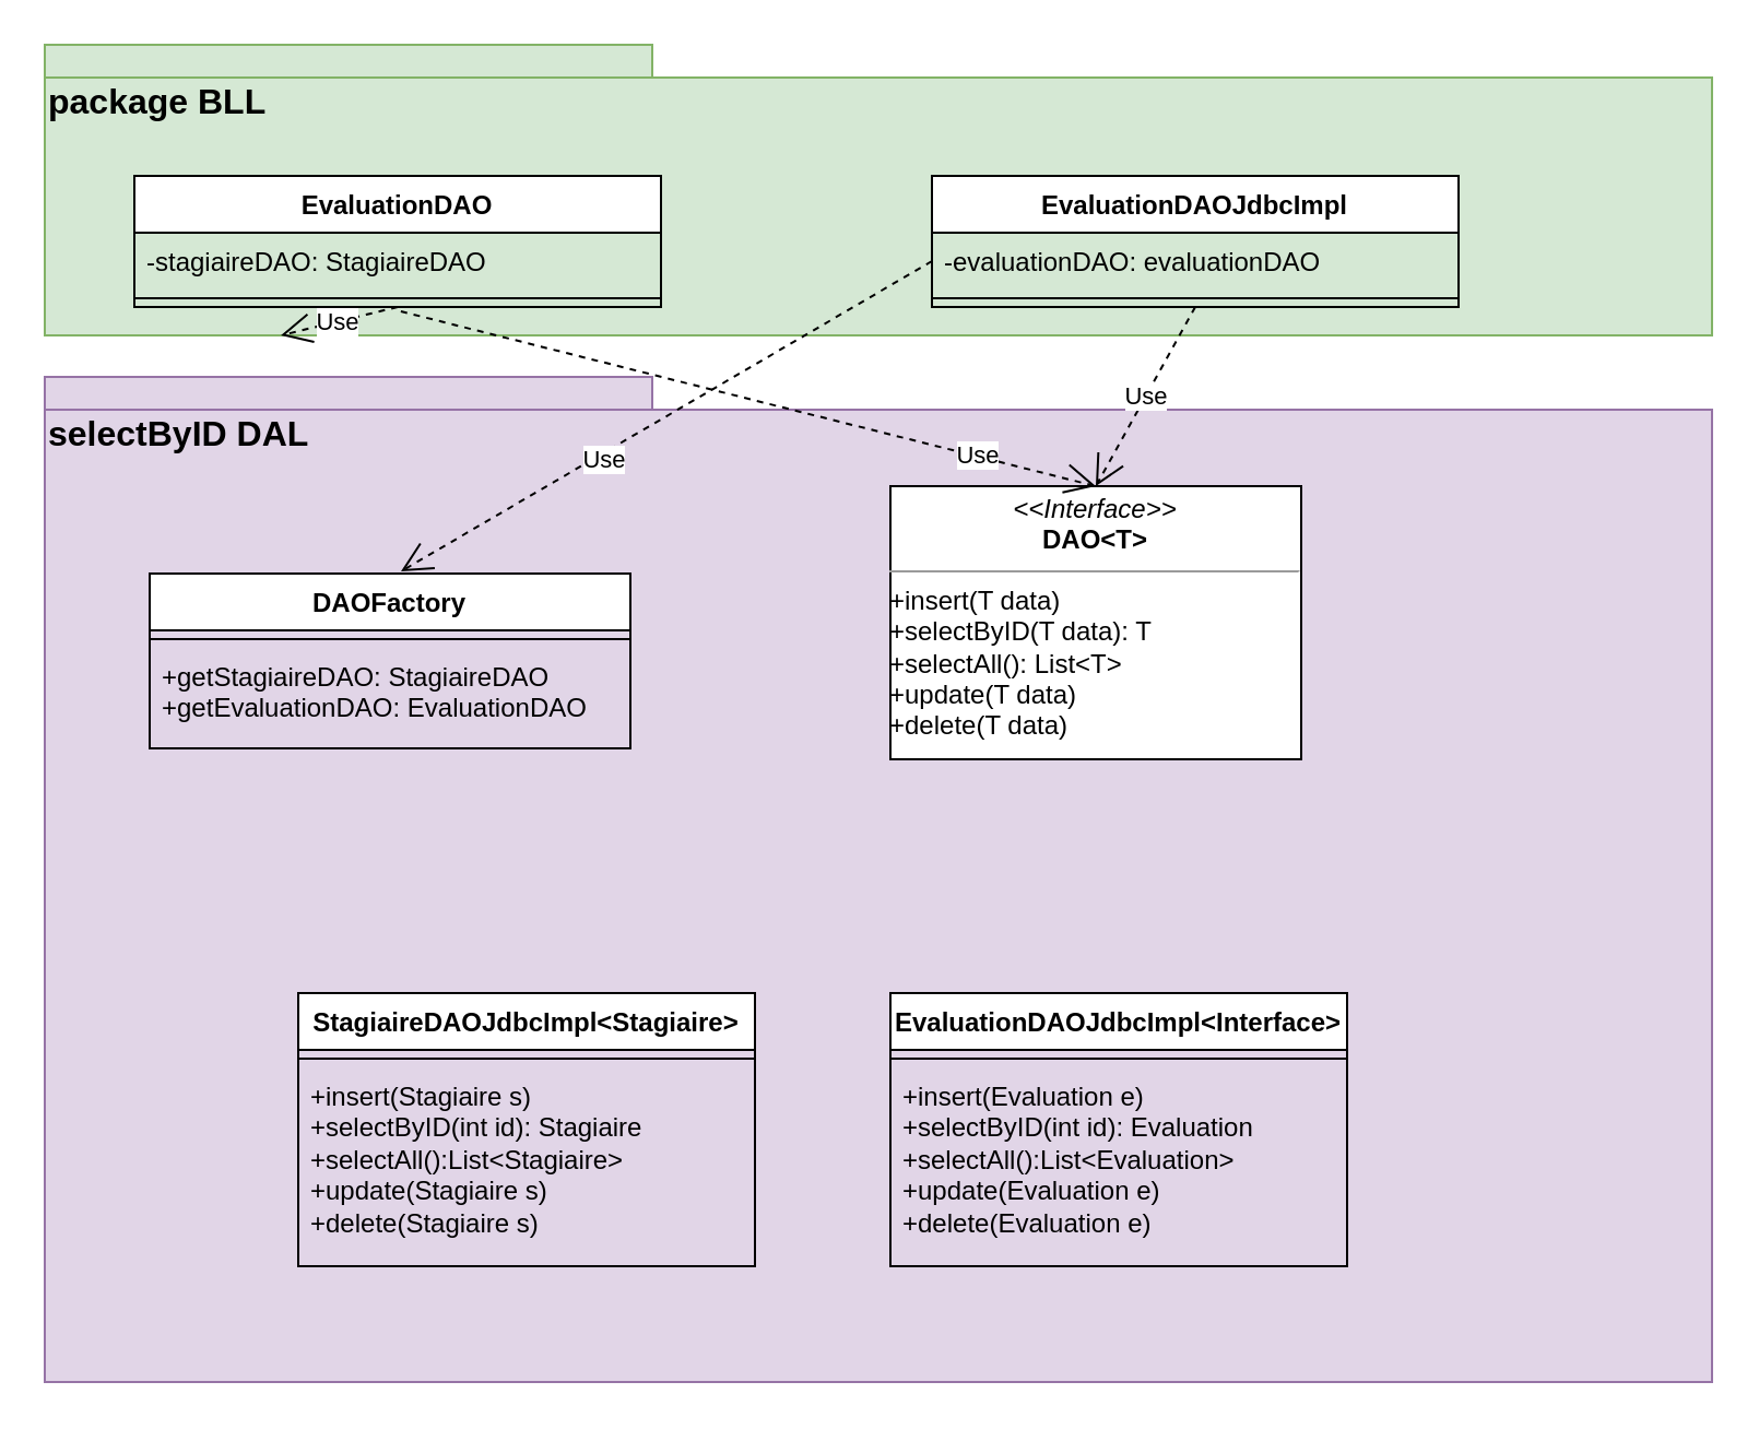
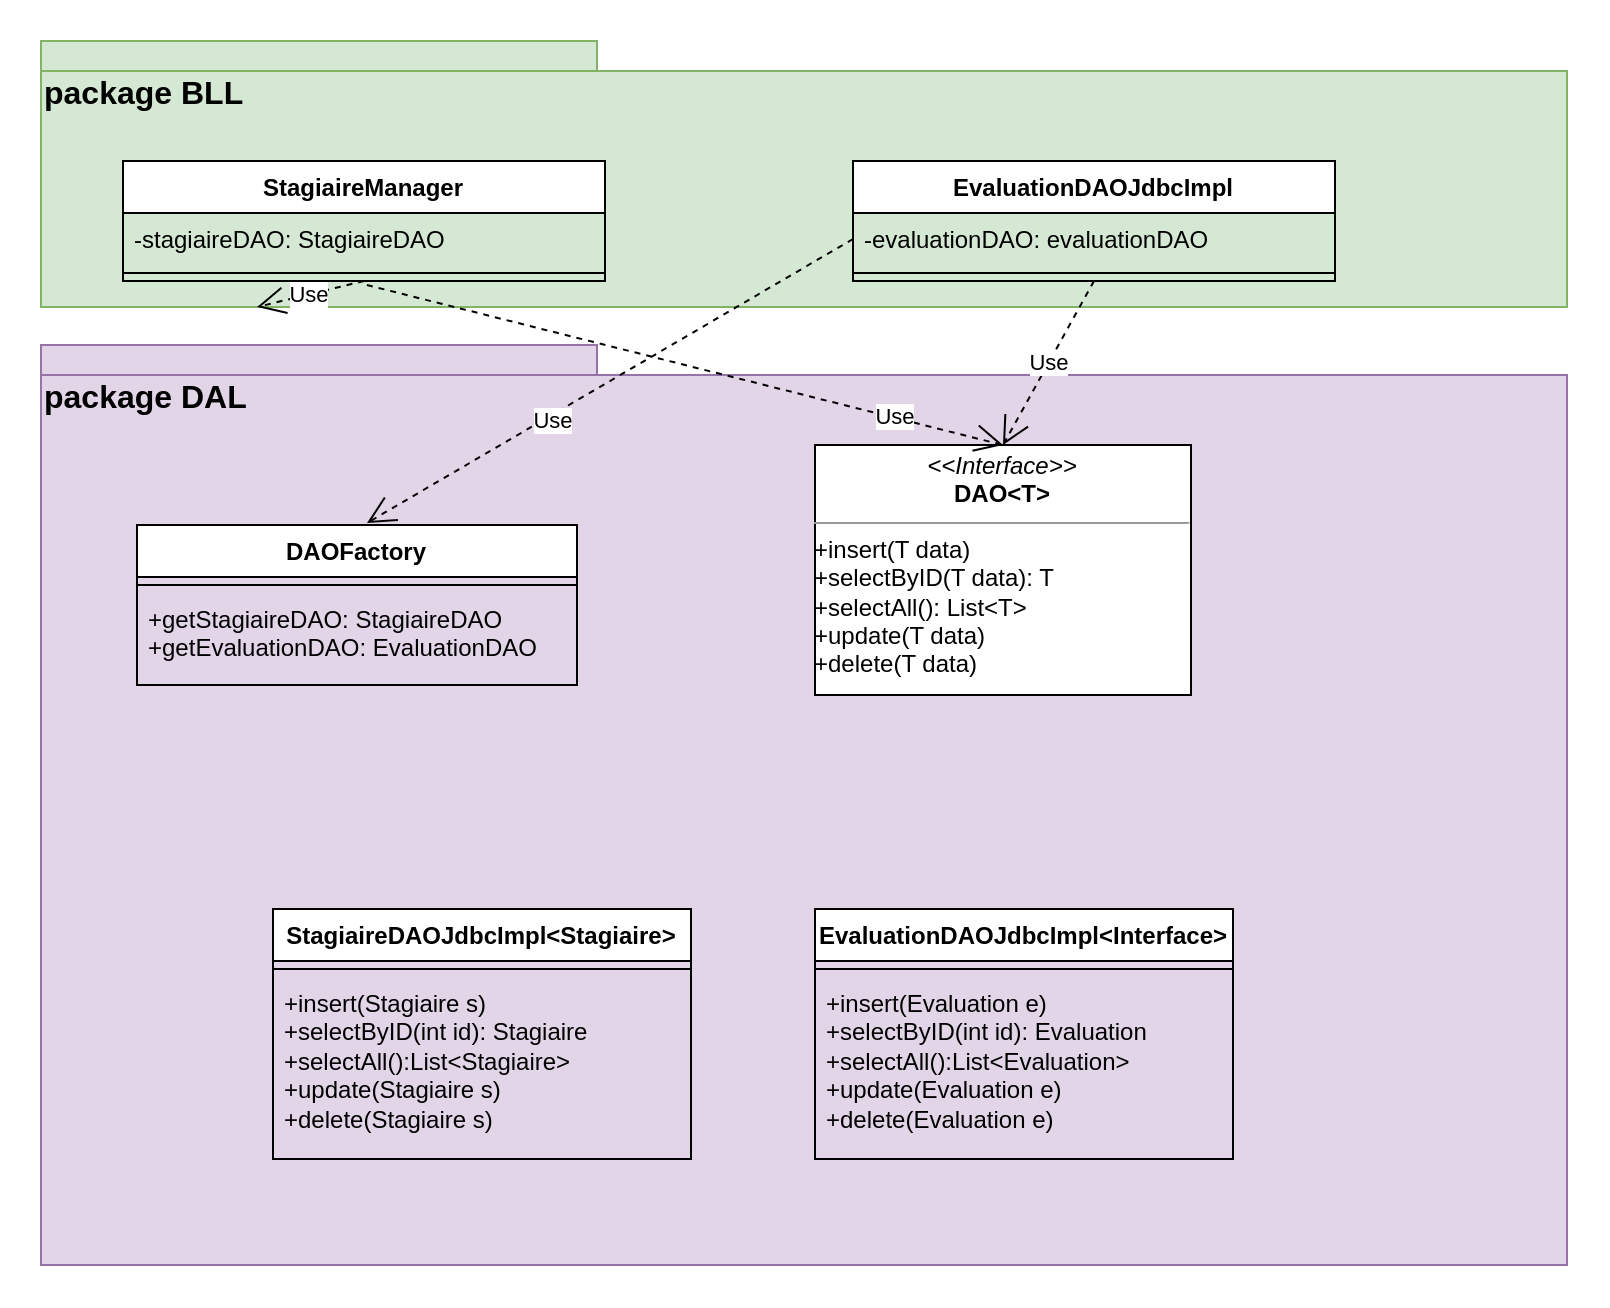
- <mxCell id="3" value="EvaluationDAO" style="swimlane;fontStyle=1;align=center;verticalAlign=top;childLayout=stackLayout;horizontal=1;startSize=26;horizontalStack=0;resizeParent=1;resizeParentMax=0;resizeLast=0;collapsible=1;marginBottom=0;whiteSpace=wrap;html=1;" vertex="1" parent="1"><mxGeometry x="61" y="80" width="241" height="60" as="geometry" /></mxCell>
+ <mxCell id="3" value="StagiaireManager" style="swimlane;fontStyle=1;align=center;verticalAlign=top;childLayout=stackLayout;horizontal=1;startSize=26;horizontalStack=0;resizeParent=1;resizeParentMax=0;resizeLast=0;collapsible=1;marginBottom=0;whiteSpace=wrap;html=1;" vertex="1" parent="1"><mxGeometry x="61" y="80" width="241" height="60" as="geometry" /></mxCell>
- <mxCell id="9" value="selectByID DAL" style="shape=folder;fontStyle=1;spacingTop=10;tabWidth=278;tabHeight=15;tabPosition=left;html=1;whiteSpace=wrap;verticalAlign=top;fontSize=16;fillColor=#e1d5e7;strokeColor=#9673a6;align=left;" vertex="1" parent="1"><mxGeometry x="20" y="172" width="763" height="460" as="geometry" /></mxCell>
+ <mxCell id="9" value="package DAL" style="shape=folder;fontStyle=1;spacingTop=10;tabWidth=278;tabHeight=15;tabPosition=left;html=1;whiteSpace=wrap;verticalAlign=top;fontSize=16;fillColor=#e1d5e7;strokeColor=#9673a6;align=left;" vertex="1" parent="1"><mxGeometry x="20" y="172" width="763" height="460" as="geometry" /></mxCell>
